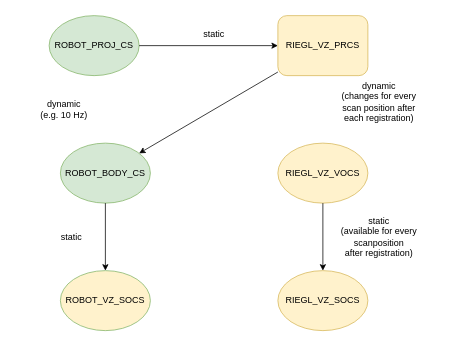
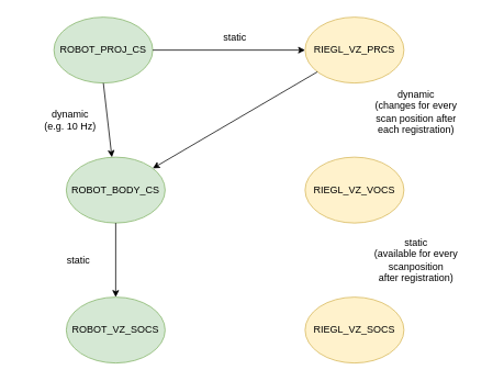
- <mxCell id="5" value="RIEGL_VZ_PRCS" style="whiteSpace=wrap;html=1;fillColor=#fff2cc;strokeColor=#d6b656;rounded=1;" vertex="1" parent="1"><mxGeometry x="370" y="20" width="120" height="80" as="geometry" /></mxCell>
+ <mxCell id="5" value="RIEGL_VZ_PRCS" style="ellipse;whiteSpace=wrap;html=1;fillColor=#fff2cc;strokeColor=#d6b656;" vertex="1" parent="1"><mxGeometry x="370" y="20" width="120" height="80" as="geometry" /></mxCell>
+ <mxCell id="8" value="" style="endArrow=classic;html=1;rounded=0;exitX=0.5;exitY=1;exitDx=0;exitDy=0;" edge="1" parent="1" source="2" target="3"><mxGeometry width="50" height="50" relative="1" as="geometry"><mxPoint x="330" y="420" as="sourcePoint" /><mxPoint x="380" y="370" as="targetPoint" /></mxGeometry></mxCell>
- <mxCell id="11" value="" style="endArrow=classic;html=1;rounded=0;exitX=0.5;exitY=1;exitDx=0;exitDy=0;entryX=0.5;entryY=0;entryDx=0;entryDy=0;" edge="1" parent="1" source="6" target="7"><mxGeometry width="50" height="50" relative="1" as="geometry"><mxPoint x="170" y="130" as="sourcePoint" /><mxPoint x="170" y="220" as="targetPoint" /></mxGeometry></mxCell>
- <mxCell id="4" value="ROBOT_VZ_SOCS" style="ellipse;whiteSpace=wrap;html=1;fillColor=#fff2cc;strokeColor=#82b366;" vertex="1" parent="1"><mxGeometry x="80" y="360" width="120" height="80" as="geometry" /></mxCell>
+ <mxCell id="4" value="ROBOT_VZ_SOCS" style="ellipse;whiteSpace=wrap;html=1;fillColor=#d5e8d4;strokeColor=#82b366;" vertex="1" parent="1"><mxGeometry x="80" y="360" width="120" height="80" as="geometry" /></mxCell>
